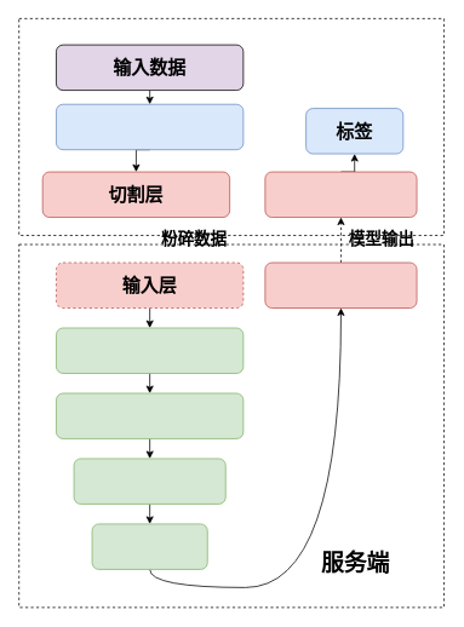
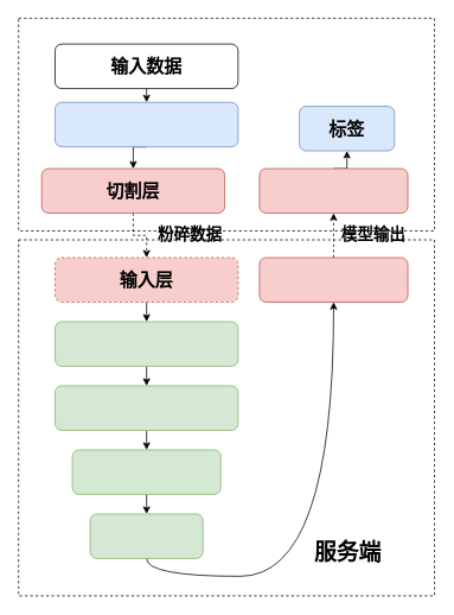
- <mxCell id="5" value="&lt;font style=&quot;font-size: 20px;&quot;&gt;&lt;b&gt;输入数据&lt;/b&gt;&lt;/font&gt;" style="rounded=1;whiteSpace=wrap;html=1;fillColor=#e1d5e7;" parent="1" vertex="1"><mxGeometry x="61" y="49" width="206" height="50" as="geometry" /></mxCell>
+ <mxCell id="5" value="&lt;font style=&quot;font-size: 20px;&quot;&gt;&lt;b&gt;输入数据&lt;/b&gt;&lt;/font&gt;" style="rounded=1;whiteSpace=wrap;html=1;" parent="1" vertex="1"><mxGeometry x="61" y="49" width="206" height="50" as="geometry" /></mxCell>
+ <mxCell id="8" style="edgeStyle=orthogonalEdgeStyle;rounded=0;orthogonalLoop=1;jettySize=auto;html=1;exitX=0.5;exitY=1;exitDx=0;exitDy=0;entryX=0.5;entryY=0;entryDx=0;entryDy=0;dashed=1;" parent="1" source="9" target="11" edge="1"><mxGeometry relative="1" as="geometry" /></mxCell>
